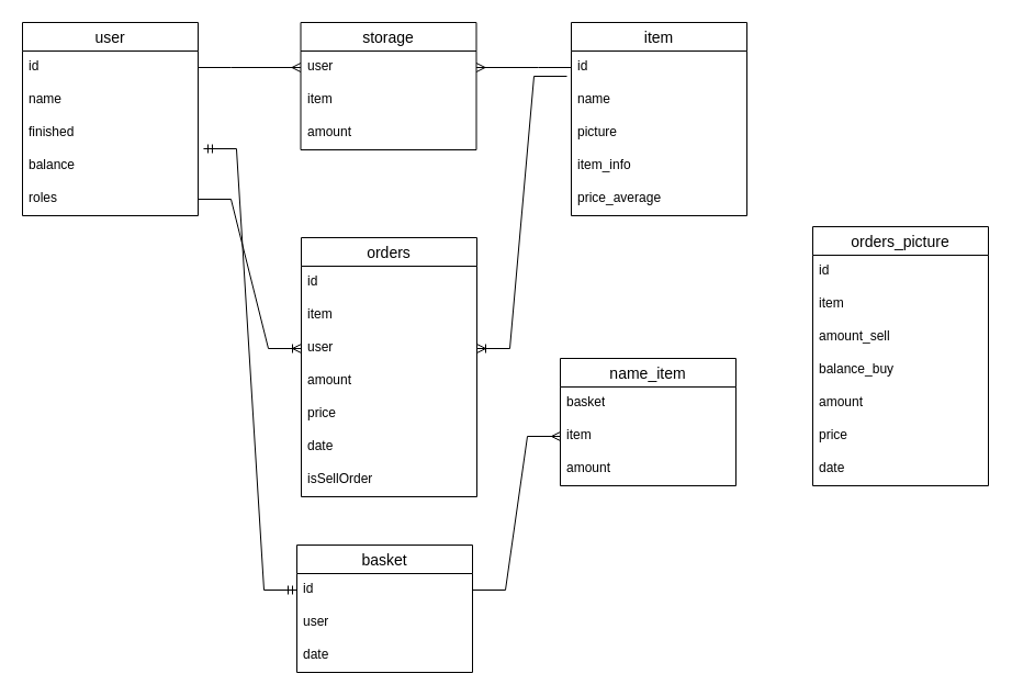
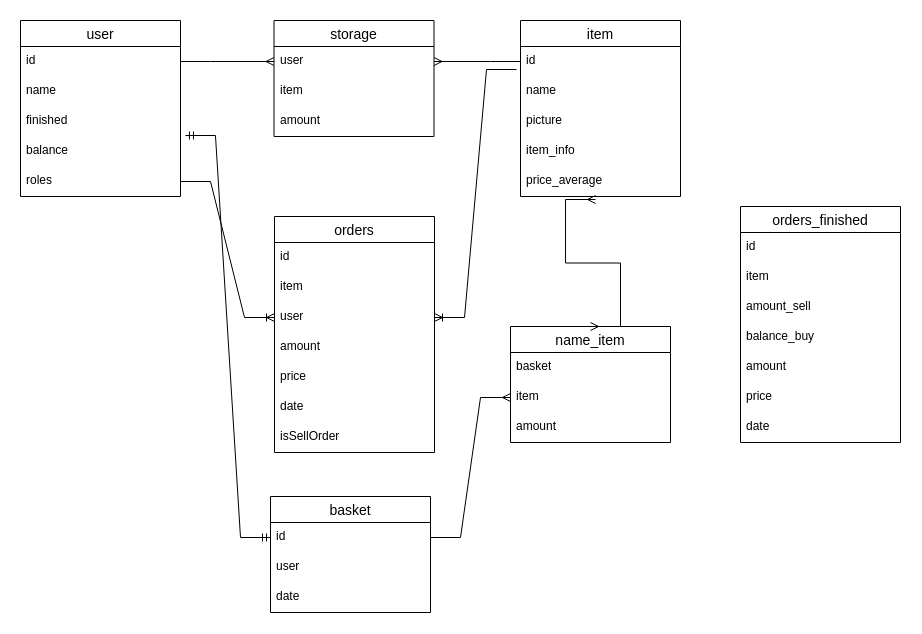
- <mxCell id="40" value="orders_picture" style="swimlane;fontStyle=0;childLayout=stackLayout;horizontal=1;startSize=26;horizontalStack=0;resizeParent=1;resizeParentMax=0;resizeLast=0;collapsible=1;marginBottom=0;align=center;fontSize=14;" vertex="1" parent="1"><mxGeometry x="740" y="206" width="160" height="236" as="geometry" /></mxCell>
+ <mxCell id="40" value="orders_finished" style="swimlane;fontStyle=0;childLayout=stackLayout;horizontal=1;startSize=26;horizontalStack=0;resizeParent=1;resizeParentMax=0;resizeLast=0;collapsible=1;marginBottom=0;align=center;fontSize=14;" vertex="1" parent="1"><mxGeometry x="740" y="206" width="160" height="236" as="geometry" /></mxCell>
+ <mxCell id="48" value="" style="edgeStyle=entityRelationEdgeStyle;fontSize=12;html=1;endArrow=ERmany;startArrow=ERmany;rounded=0;exitX=0.5;exitY=0;exitDx=0;exitDy=0;entryX=0.469;entryY=1.1;entryDx=0;entryDy=0;entryPerimeter=0;" edge="1" parent="1" source="34" target="13"><mxGeometry width="100" height="100" relative="1" as="geometry"><mxPoint x="430" y="316" as="sourcePoint" /><mxPoint x="530" y="216" as="targetPoint" /></mxGeometry></mxCell>
